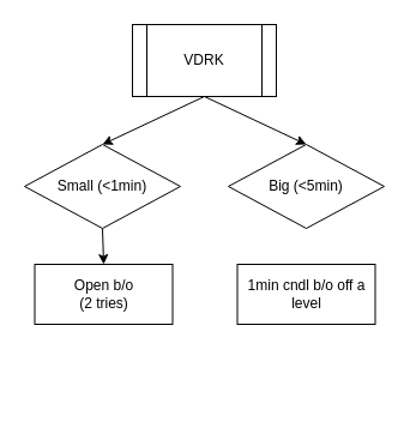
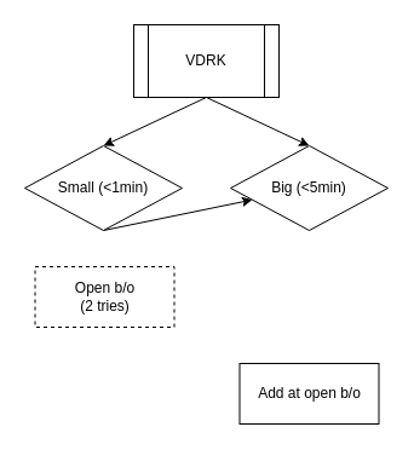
- <mxCell id="5" style="edgeStyle=none;html=1;exitX=0.5;exitY=1;exitDx=0;exitDy=0;entryX=0.5;entryY=0;entryDx=0;entryDy=0;" edge="1" parent="1" source="6" target="8"><mxGeometry relative="1" as="geometry"><mxPoint x="65.143" y="270" as="targetPoint" /></mxGeometry></mxCell>
+ <mxCell id="5" style="edgeStyle=none;html=1;exitX=0.5;exitY=1;exitDx=0;exitDy=0;" edge="1" parent="1" source="6" target="7"><mxGeometry relative="1" as="geometry"><mxPoint x="65.143" y="270" as="targetPoint" /></mxGeometry></mxCell>
- <mxCell id="8" value="Open b/o&lt;div&gt;(2 tries)&lt;/div&gt;" style="rounded=0;whiteSpace=wrap;html=1;" vertex="1" parent="1"><mxGeometry x="28.5" y="220" width="115" height="50" as="geometry" /></mxCell>
+ <mxCell id="8" value="Open b/o&lt;div&gt;(2 tries)&lt;/div&gt;" style="rounded=0;whiteSpace=wrap;html=1;dashed=1;" vertex="1" parent="1"><mxGeometry x="28.5" y="220" width="115" height="50" as="geometry" /></mxCell>
- <mxCell id="9" value="1min cndl b/o off a level" style="rounded=0;whiteSpace=wrap;html=1;" vertex="1" parent="1"><mxGeometry x="197.5" y="220" width="115" height="50" as="geometry" /></mxCell>
+ <mxCell id="10" value="Add at open b/o" style="rounded=0;whiteSpace=wrap;html=1;" vertex="1" parent="1"><mxGeometry x="197.5" y="300" width="115" height="50" as="geometry" /></mxCell>
